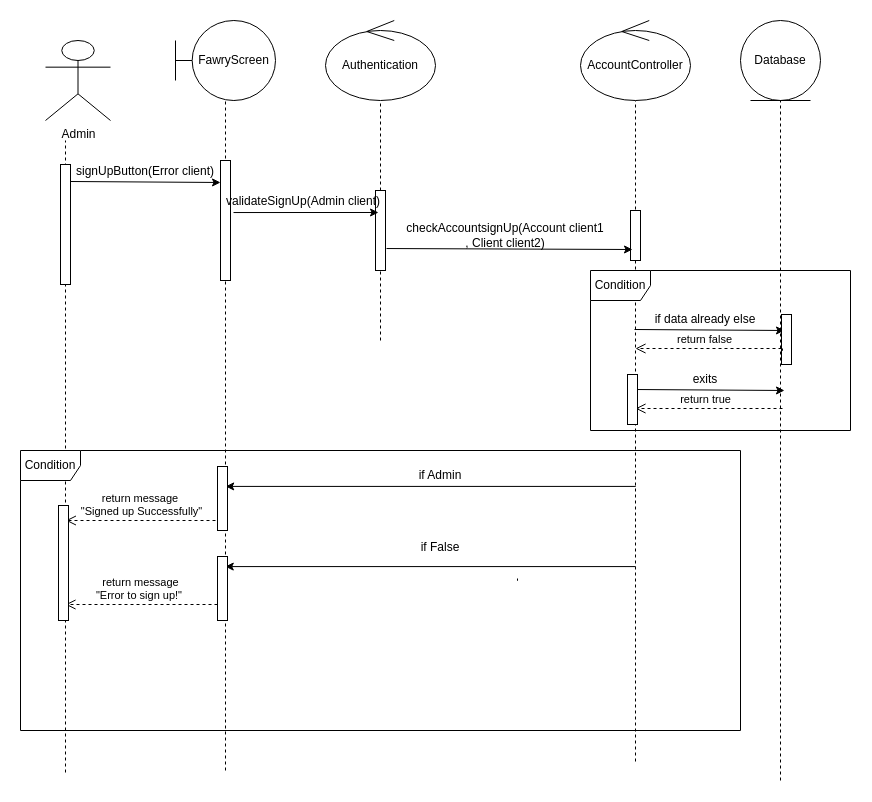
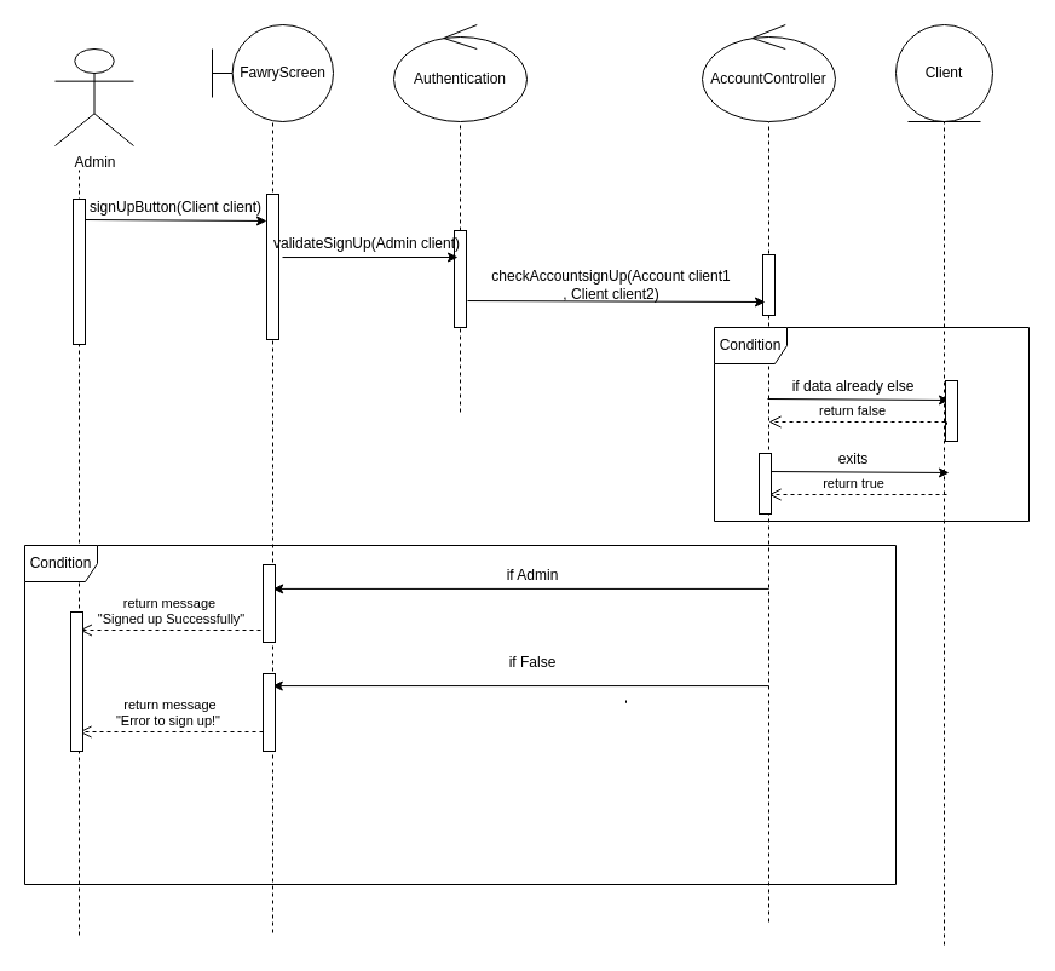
- <mxCell id="42" value="Database" style="ellipse;shape=umlEntity;whiteSpace=wrap;html=1;" vertex="1" parent="1"><mxGeometry x="740" y="20" width="80" height="80" as="geometry" /></mxCell>
+ <mxCell id="42" value="Client" style="ellipse;shape=umlEntity;whiteSpace=wrap;html=1;" vertex="1" parent="1"><mxGeometry x="740" y="20" width="80" height="80" as="geometry" /></mxCell>
- <mxCell id="13" value="signUpButton(Error client)" style="text;html=1;strokeColor=none;fillColor=none;align=center;verticalAlign=middle;whiteSpace=wrap;rounded=0;" vertex="1" parent="1"><mxGeometry x="45" y="162" width="200" height="17" as="geometry" /></mxCell>
+ <mxCell id="13" value="signUpButton(Client client)" style="text;html=1;strokeColor=none;fillColor=none;align=center;verticalAlign=middle;whiteSpace=wrap;rounded=0;" vertex="1" parent="1"><mxGeometry x="45" y="162" width="200" height="17" as="geometry" /></mxCell>
